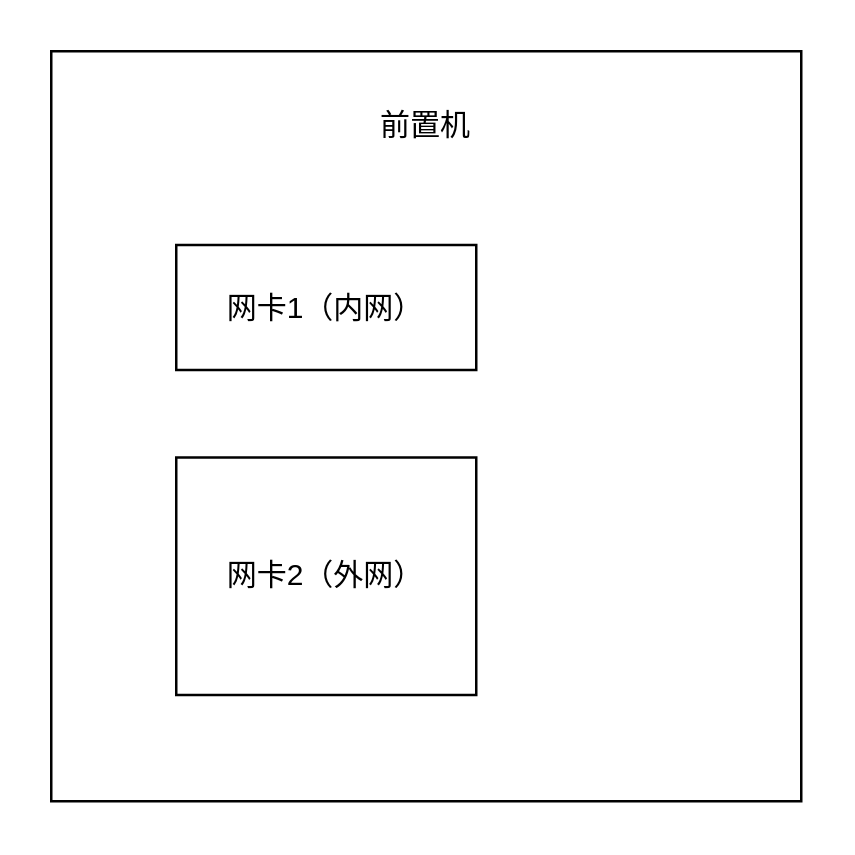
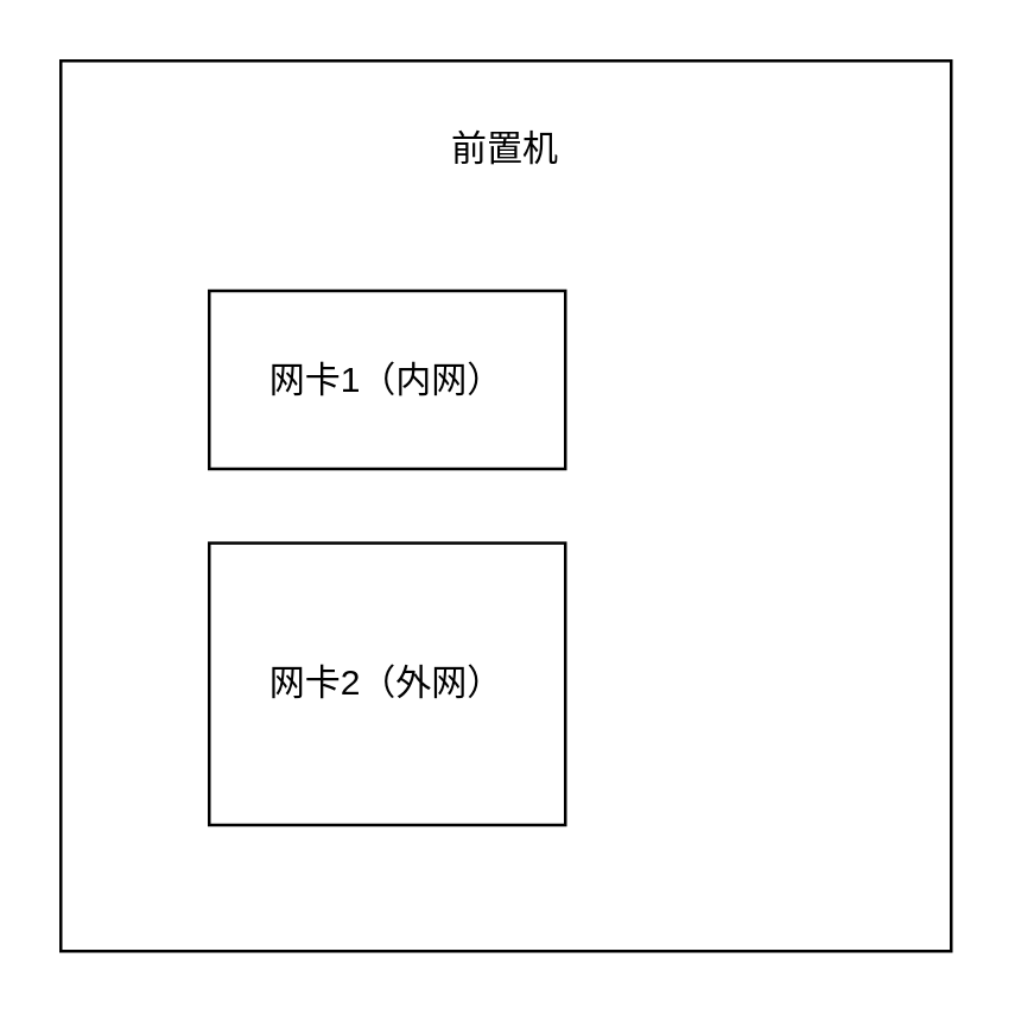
- <mxCell id="3" value="网卡1（内网）" style="rounded=0;whiteSpace=wrap;html=1;" vertex="1" parent="1"><mxGeometry x="70" y="97.5" width="120" height="50" as="geometry" /></mxCell>
+ <mxCell id="3" value="网卡1（内网）" style="rounded=0;whiteSpace=wrap;html=1;" vertex="1" parent="1"><mxGeometry x="70" y="97.5" width="120" height="60" as="geometry" /></mxCell>
